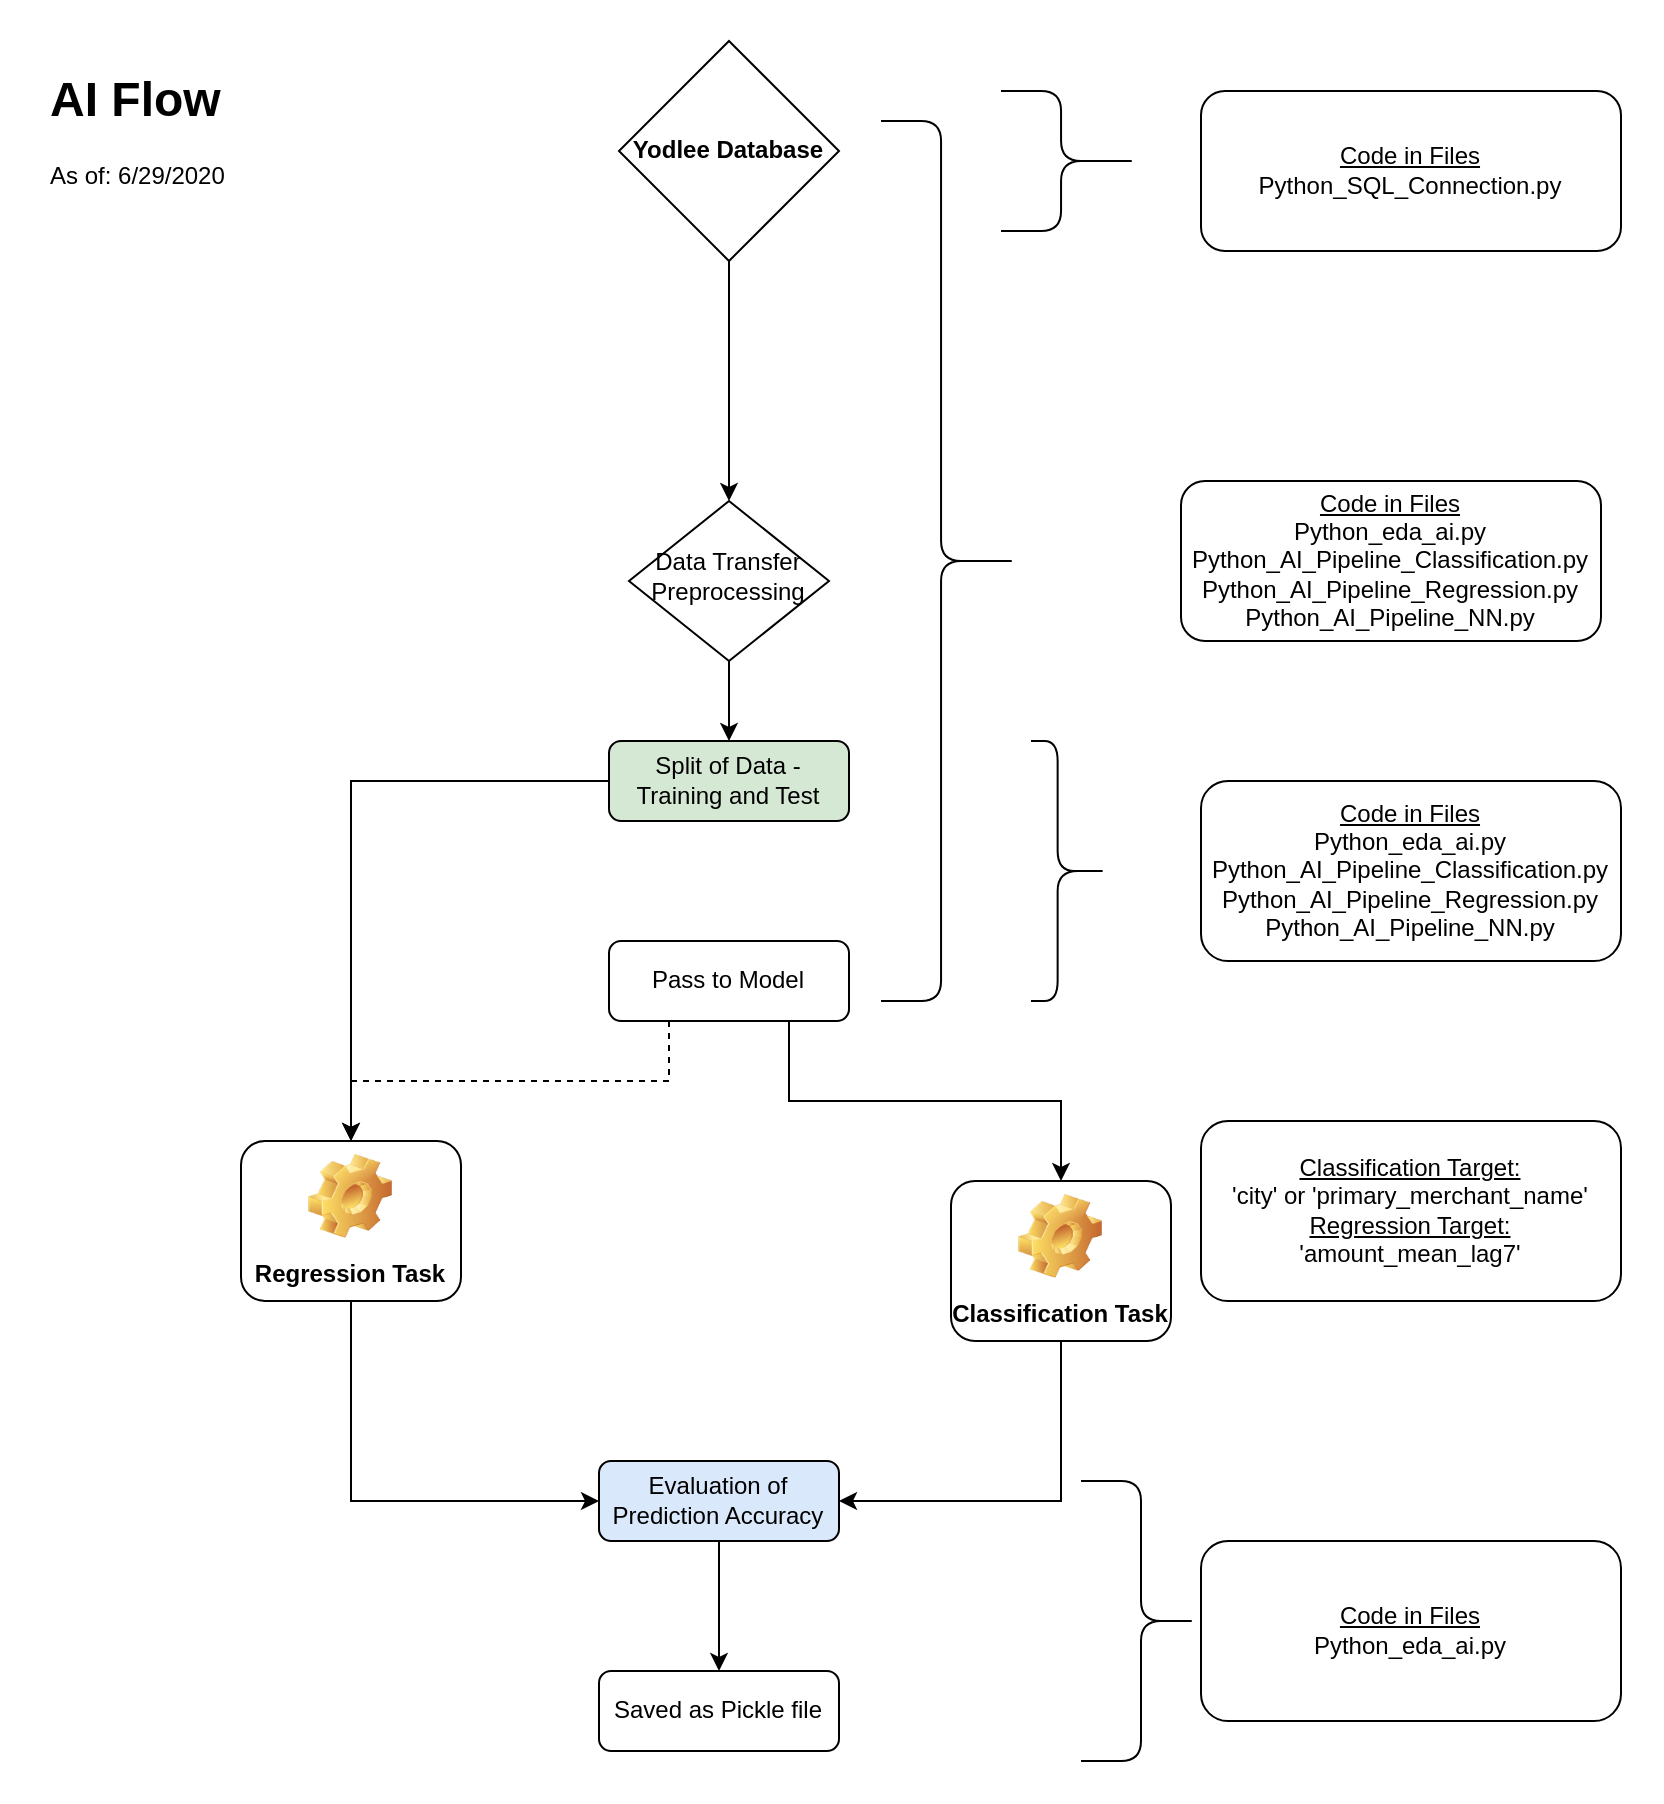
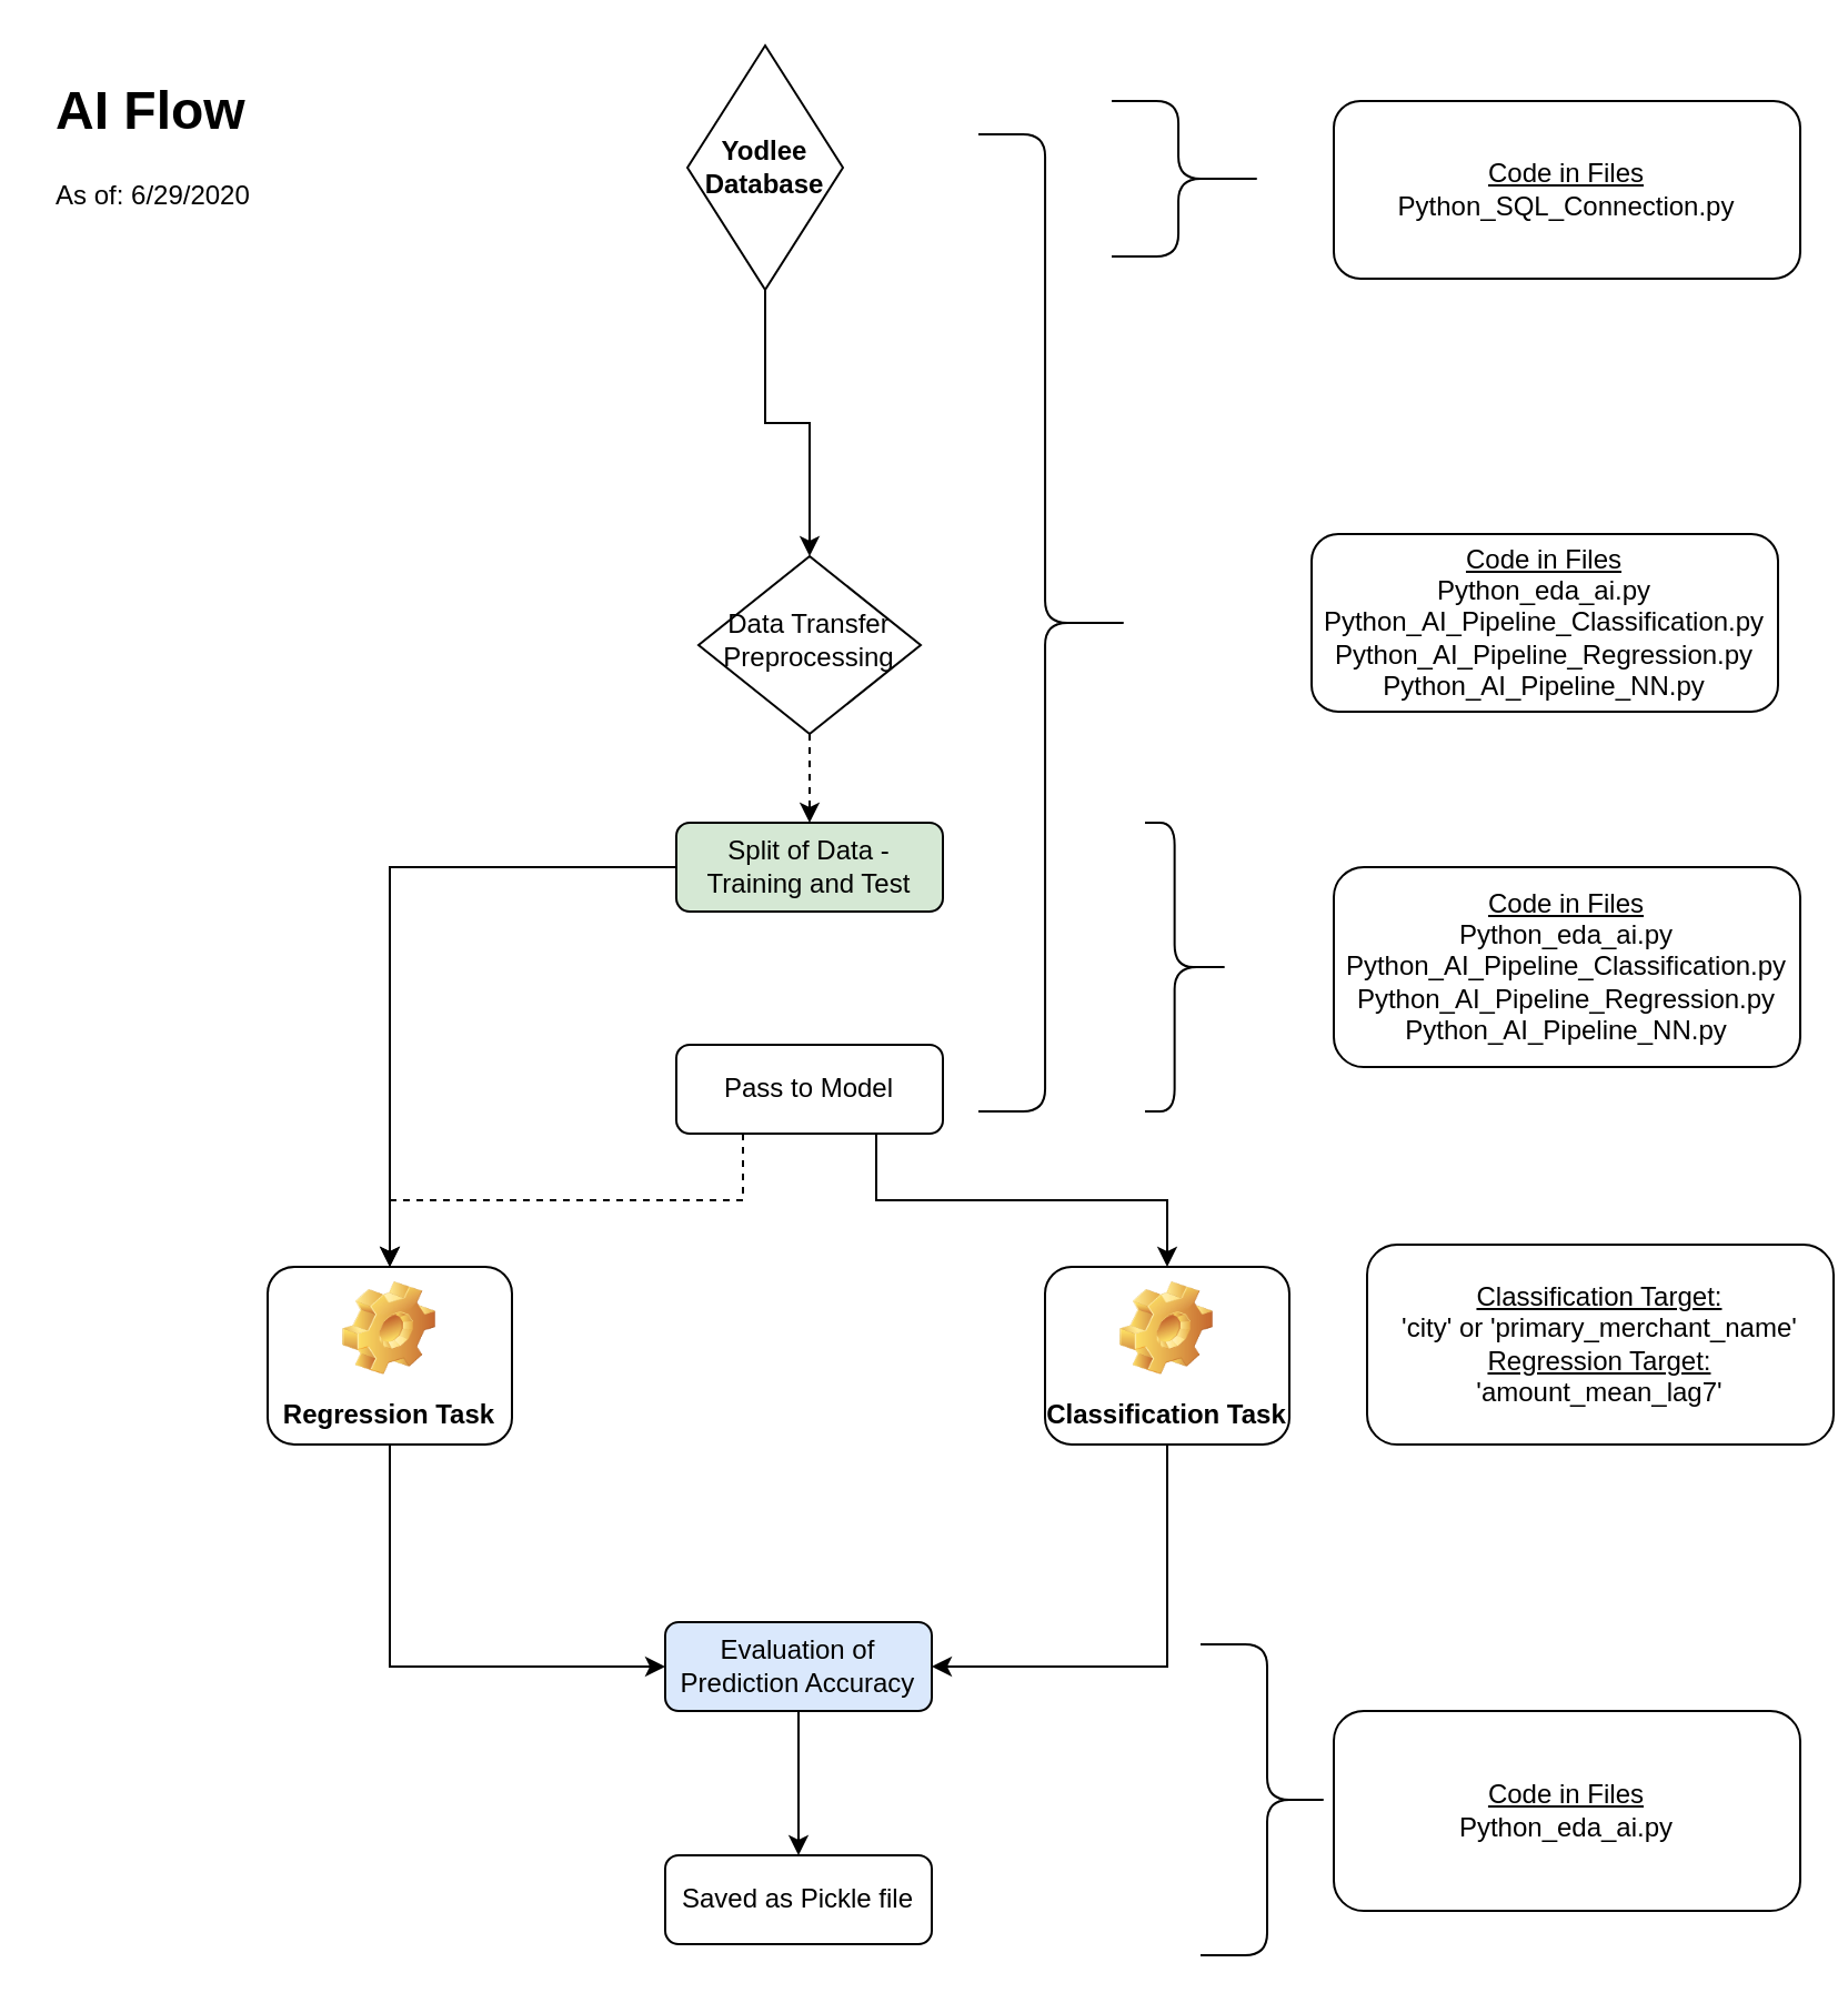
- <mxCell id="11" value="&lt;b&gt;Yodlee Database&lt;br&gt;&lt;/b&gt;" style="rhombus;whiteSpace=wrap;html=1;aspect=fixed;" parent="1" vertex="1"><mxGeometry x="309" y="20" width="110" height="110" as="geometry" /></mxCell>
+ <mxCell id="11" value="&lt;b&gt;Yodlee Database&lt;br&gt;&lt;/b&gt;" style="rhombus;whiteSpace=wrap;html=1;aspect=fixed;" parent="1" vertex="1"><mxGeometry x="309" y="20" width="70" height="110" as="geometry" /></mxCell>
- <mxCell id="2" style="edgeStyle=orthogonalEdgeStyle;rounded=0;orthogonalLoop=1;jettySize=auto;html=1;exitX=0.5;exitY=1;exitDx=0;exitDy=0;" parent="1" source="3" target="5" edge="1"><mxGeometry relative="1" as="geometry" /></mxCell>
+ <mxCell id="2" style="edgeStyle=orthogonalEdgeStyle;rounded=0;orthogonalLoop=1;jettySize=auto;html=1;exitX=0.5;exitY=1;exitDx=0;exitDy=0;dashed=1;" parent="1" source="3" target="5" edge="1"><mxGeometry relative="1" as="geometry" /></mxCell>
- <mxCell id="27" value="&lt;div&gt;&lt;u&gt;Classification Target:&lt;/u&gt;&lt;/div&gt;&lt;div&gt;'city' or 'primary_merchant_name'&lt;/div&gt;&lt;div&gt;&lt;u&gt;Regression Target:&lt;/u&gt;&lt;/div&gt;&lt;div&gt;'amount_mean_lag7'&lt;u&gt;&lt;br&gt;&lt;/u&gt;&lt;/div&gt;" style="rounded=1;whiteSpace=wrap;html=1;fontSize=12;glass=0;strokeWidth=1;shadow=0;" vertex="1" parent="1"><mxGeometry x="600" y="560" width="210" height="90" as="geometry" /></mxCell>
+ <mxCell id="27" value="&lt;div&gt;&lt;u&gt;Classification Target:&lt;/u&gt;&lt;/div&gt;&lt;div&gt;'city' or 'primary_merchant_name'&lt;/div&gt;&lt;div&gt;&lt;u&gt;Regression Target:&lt;/u&gt;&lt;/div&gt;&lt;div&gt;'amount_mean_lag7'&lt;u&gt;&lt;br&gt;&lt;/u&gt;&lt;/div&gt;" style="rounded=1;whiteSpace=wrap;html=1;fontSize=12;glass=0;strokeWidth=1;shadow=0;" vertex="1" parent="1"><mxGeometry x="615" y="560" width="210" height="90" as="geometry" /></mxCell>
- <mxCell id="22" value="Classification Task" style="label;whiteSpace=wrap;html=1;align=center;verticalAlign=bottom;spacingLeft=0;spacingBottom=4;imageAlign=center;imageVerticalAlign=top;image=img/clipart/Gear_128x128.png" parent="1" vertex="1"><mxGeometry x="475" y="590" width="110" height="80" as="geometry" /></mxCell>
+ <mxCell id="22" value="Classification Task" style="label;whiteSpace=wrap;html=1;align=center;verticalAlign=bottom;spacingLeft=0;spacingBottom=4;imageAlign=center;imageVerticalAlign=top;image=img/clipart/Gear_128x128.png" parent="1" vertex="1"><mxGeometry x="470" y="570" width="110" height="80" as="geometry" /></mxCell>
